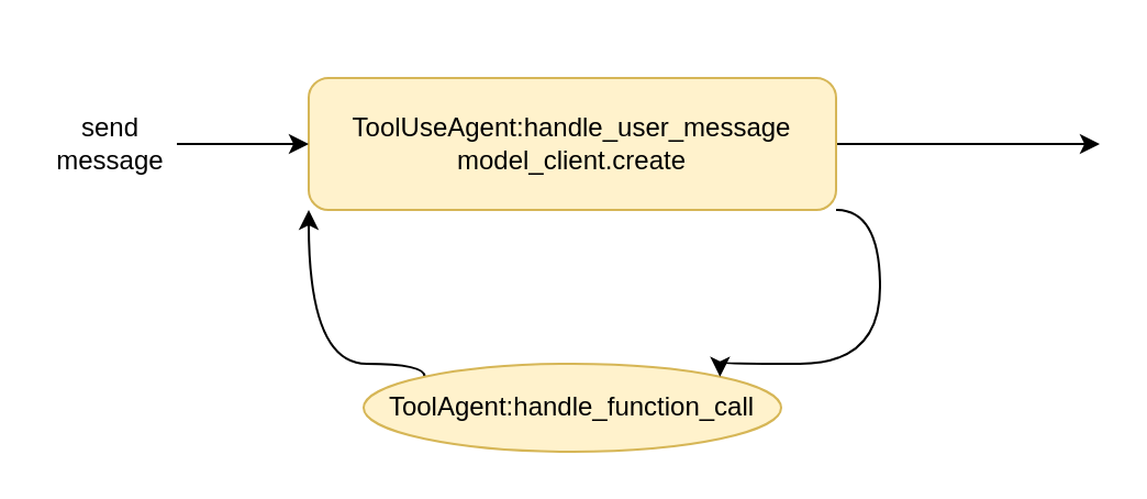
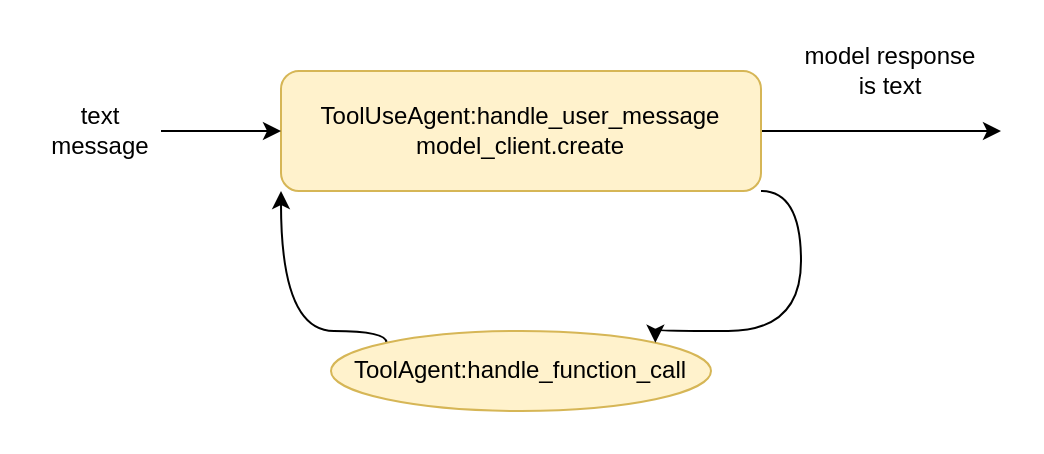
+ <mxCell id="9" value="model response is text" style="text;html=1;align=center;verticalAlign=middle;whiteSpace=wrap;rounded=0;" parent="1" vertex="1"><mxGeometry x="400" y="20" width="90" height="30" as="geometry" /></mxCell>
- <mxCell id="8" value="send message" style="text;html=1;align=center;verticalAlign=middle;whiteSpace=wrap;rounded=0;" parent="1" vertex="1"><mxGeometry x="20" y="50" width="60" height="30" as="geometry" /></mxCell>
+ <mxCell id="8" value="text message" style="text;html=1;align=center;verticalAlign=middle;whiteSpace=wrap;rounded=0;" parent="1" vertex="1"><mxGeometry x="20" y="50" width="60" height="30" as="geometry" /></mxCell>
